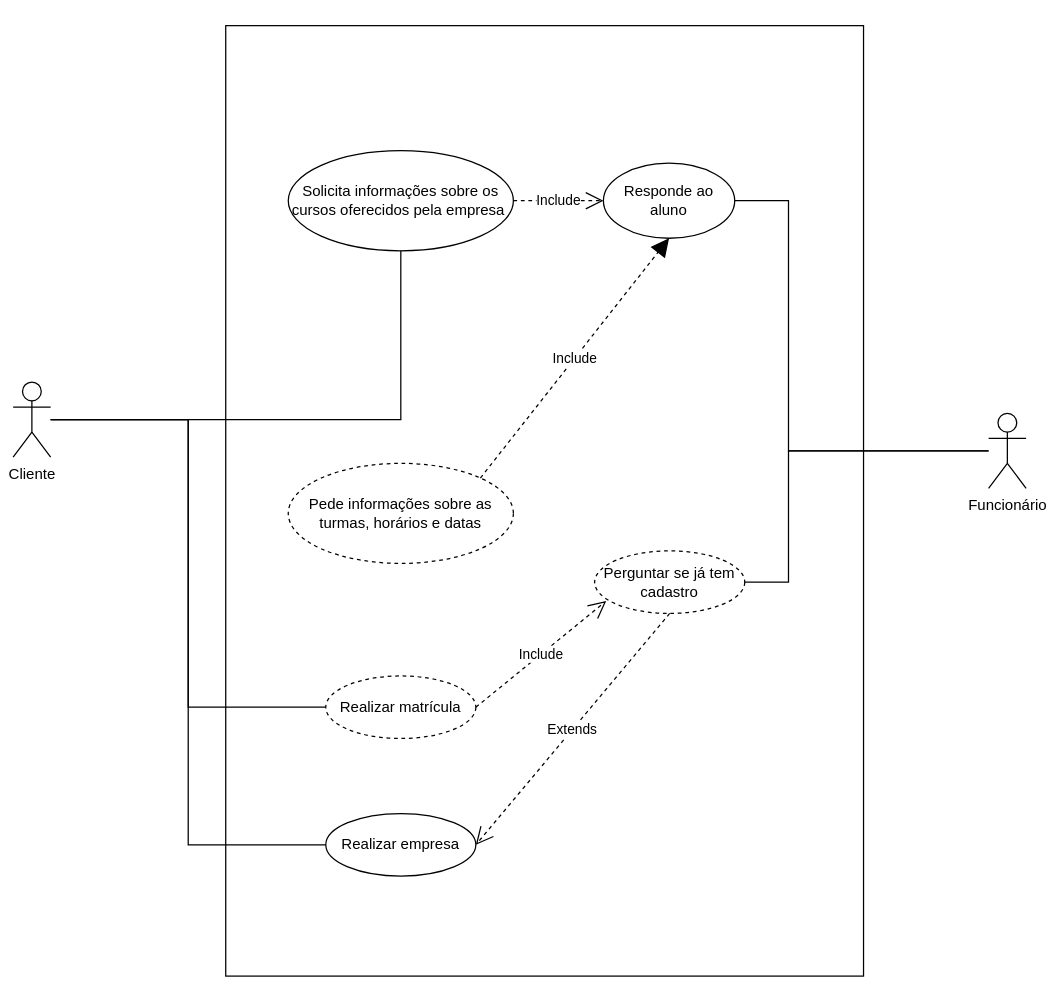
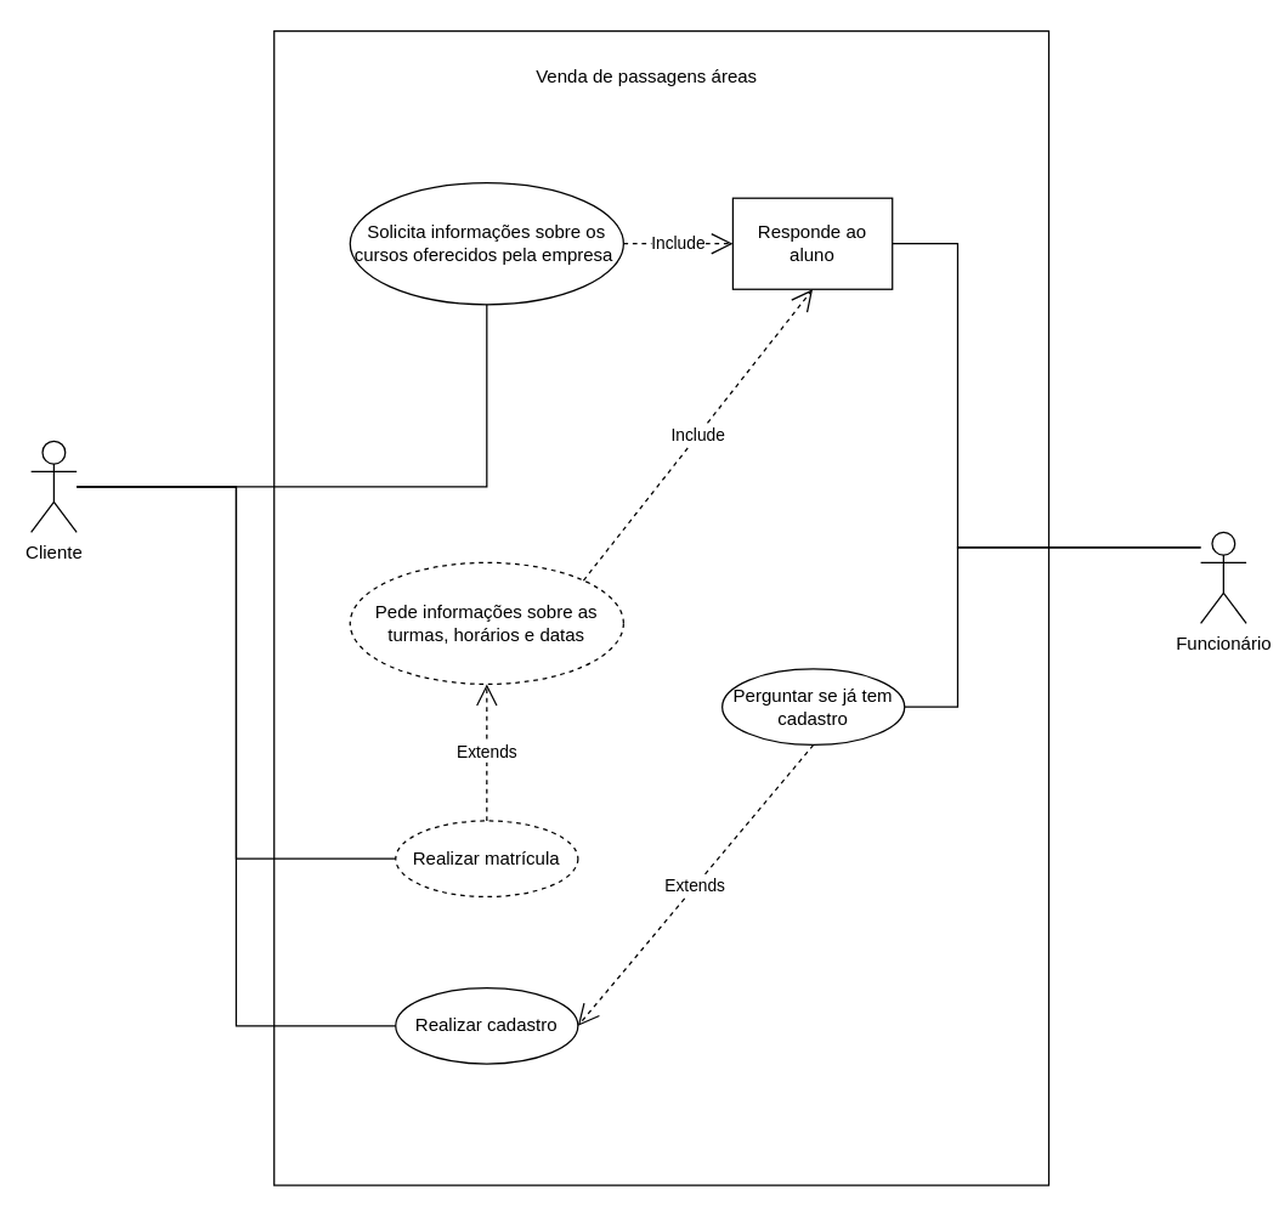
+ <mxCell id="5" value="Venda de passagens áreas" style="text;html=1;resizable=0;autosize=1;align=center;verticalAlign=middle;points=[];fillColor=none;strokeColor=none;rounded=0;" vertex="1" parent="1"><mxGeometry x="345" y="40" width="160" height="20" as="geometry" /></mxCell>
- <mxCell id="7" value="Responde ao aluno" style="ellipse;whiteSpace=wrap;html=1;" vertex="1" parent="1"><mxGeometry x="482" y="130" width="105" height="60" as="geometry" /></mxCell>
+ <mxCell id="7" value="Responde ao aluno" style="whiteSpace=wrap;html=1;rounded=0;" vertex="1" parent="1"><mxGeometry x="482" y="130" width="105" height="60" as="geometry" /></mxCell>
- <mxCell id="15" value="Include" style="endArrow=block;endSize=12;dashed=1;html=1;rounded=0;entryX=0.5;entryY=1;entryDx=0;entryDy=0;exitX=1;exitY=0;exitDx=0;exitDy=0;" edge="1" parent="1" source="12" target="7"><mxGeometry width="160" relative="1" as="geometry"><mxPoint x="420" y="170" as="sourcePoint" /><mxPoint x="492" y="170" as="targetPoint" /></mxGeometry></mxCell>
+ <mxCell id="15" value="Include" style="endArrow=open;endSize=12;dashed=1;html=1;rounded=0;entryX=0.5;entryY=1;entryDx=0;entryDy=0;exitX=1;exitY=0;exitDx=0;exitDy=0;" edge="1" parent="1" source="12" target="7"><mxGeometry width="160" relative="1" as="geometry"><mxPoint x="420" y="170" as="sourcePoint" /><mxPoint x="492" y="170" as="targetPoint" /></mxGeometry></mxCell>
- <mxCell id="2" value="Cliente" style="shape=umlActor;verticalLabelPosition=bottom;verticalAlign=top;html=1;" vertex="1" parent="1"><mxGeometry x="10" y="305" width="30" height="60" as="geometry" /></mxCell>
+ <mxCell id="2" value="Cliente" style="shape=umlActor;verticalLabelPosition=bottom;verticalAlign=top;html=1;" vertex="1" parent="1"><mxGeometry x="20" y="290" width="30" height="60" as="geometry" /></mxCell>
- <mxCell id="11" value="Funcionário" style="shape=umlActor;verticalLabelPosition=bottom;verticalAlign=top;html=1;" vertex="1" parent="1"><mxGeometry x="790" y="330" width="30" height="60" as="geometry" /></mxCell>
+ <mxCell id="11" value="Funcionário" style="shape=umlActor;verticalLabelPosition=bottom;verticalAlign=top;html=1;" vertex="1" parent="1"><mxGeometry x="790" y="350" width="30" height="60" as="geometry" /></mxCell>
- <mxCell id="17" value="Perguntar se já tem cadastro" style="ellipse;whiteSpace=wrap;html=1;dashed=1;" vertex="1" parent="1"><mxGeometry x="475" y="440" width="120" height="50" as="geometry" /></mxCell>
+ <mxCell id="17" value="Perguntar se já tem cadastro" style="ellipse;whiteSpace=wrap;html=1;" vertex="1" parent="1"><mxGeometry x="475" y="440" width="120" height="50" as="geometry" /></mxCell>
+ <mxCell id="13" value="Extends" style="endArrow=open;endSize=12;dashed=1;html=1;rounded=0;entryX=0.5;entryY=1;entryDx=0;entryDy=0;exitX=0.5;exitY=0;exitDx=0;exitDy=0;" edge="1" parent="1" source="14" target="12"><mxGeometry width="160" relative="1" as="geometry"><mxPoint x="420" y="170" as="sourcePoint" /><mxPoint x="492" y="170" as="targetPoint" /></mxGeometry></mxCell>
- <mxCell id="18" value="Include" style="endArrow=open;endSize=12;dashed=1;html=1;rounded=0;entryX=0.077;entryY=0.802;entryDx=0;entryDy=0;exitX=1;exitY=0.5;exitDx=0;exitDy=0;entryPerimeter=0;" edge="1" parent="1" source="14" target="17"><mxGeometry width="160" relative="1" as="geometry"><mxPoint x="420" y="170" as="sourcePoint" /><mxPoint x="492" y="170" as="targetPoint" /></mxGeometry></mxCell>
- <mxCell id="19" value="Realizar empresa" style="ellipse;whiteSpace=wrap;html=1;" vertex="1" parent="1"><mxGeometry x="260" y="650" width="120" height="50" as="geometry" /></mxCell>
+ <mxCell id="19" value="Realizar cadastro" style="ellipse;whiteSpace=wrap;html=1;" vertex="1" parent="1"><mxGeometry x="260" y="650" width="120" height="50" as="geometry" /></mxCell>
